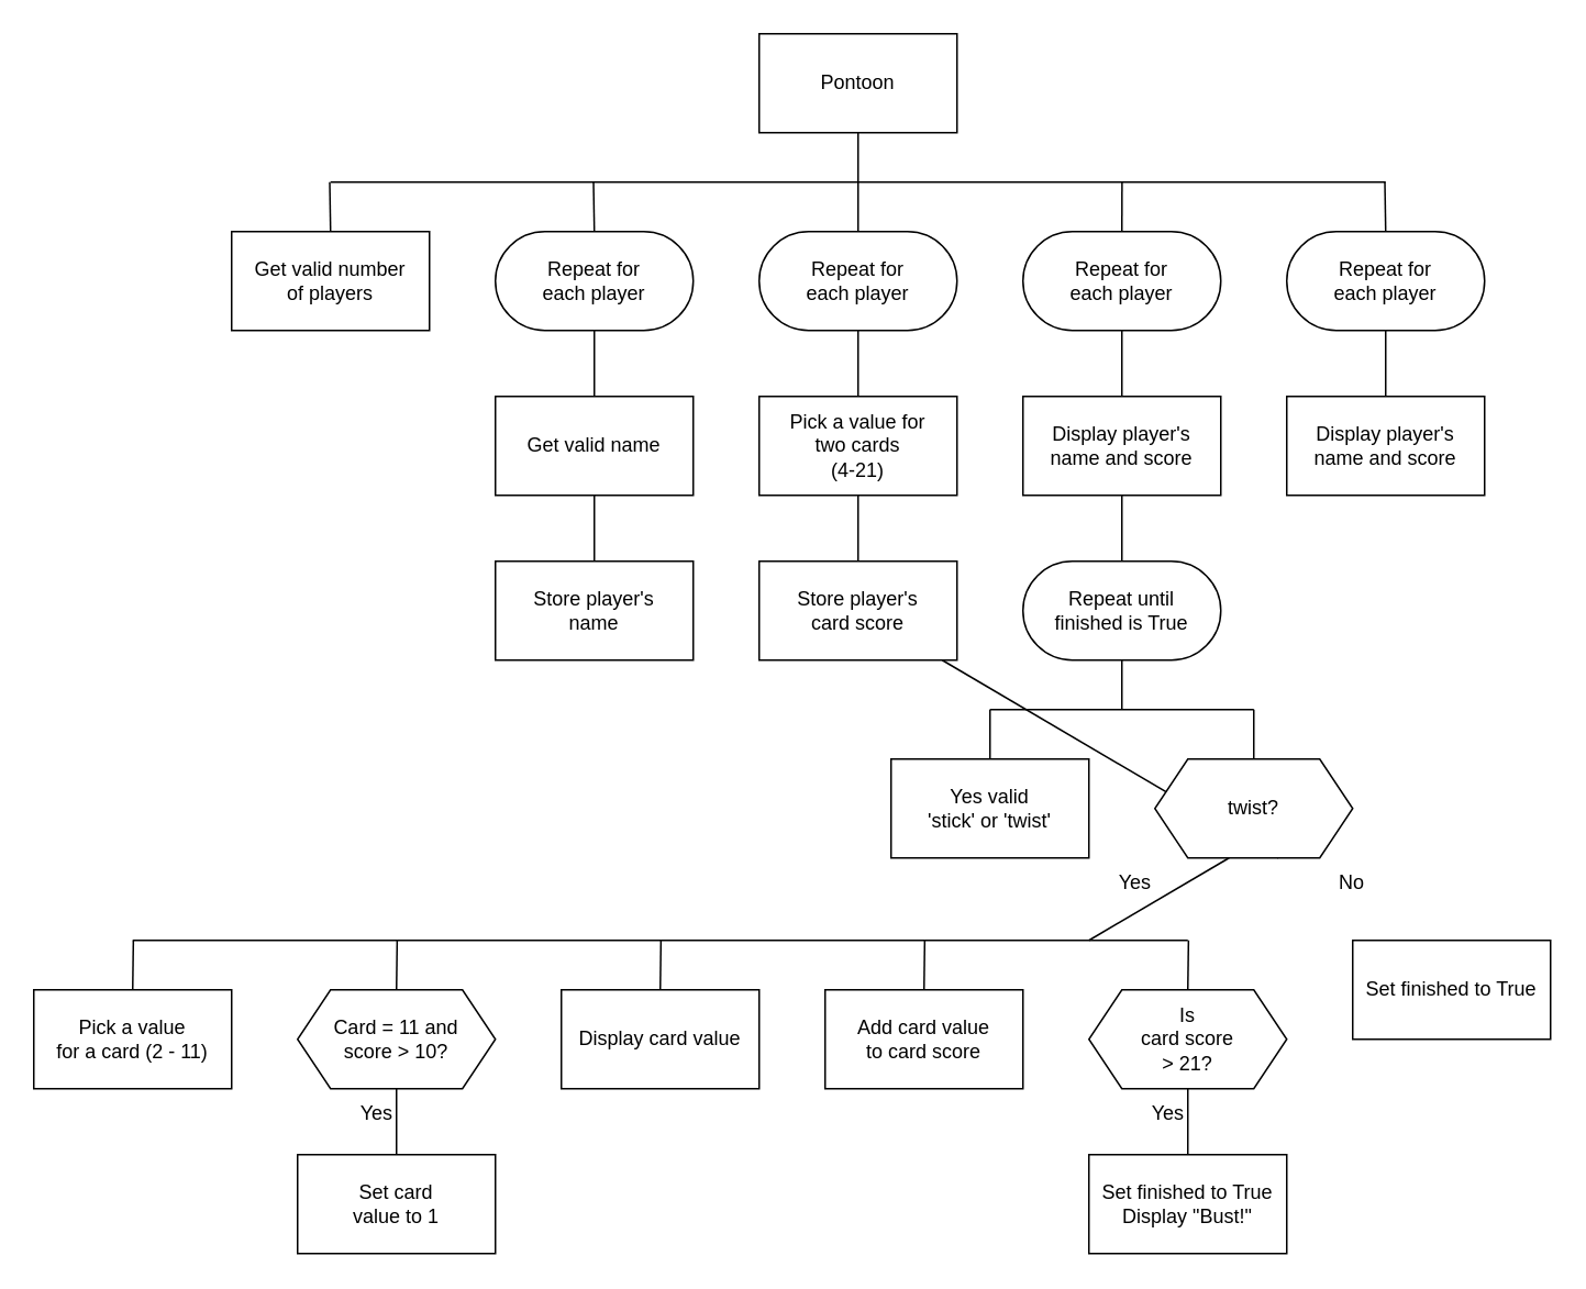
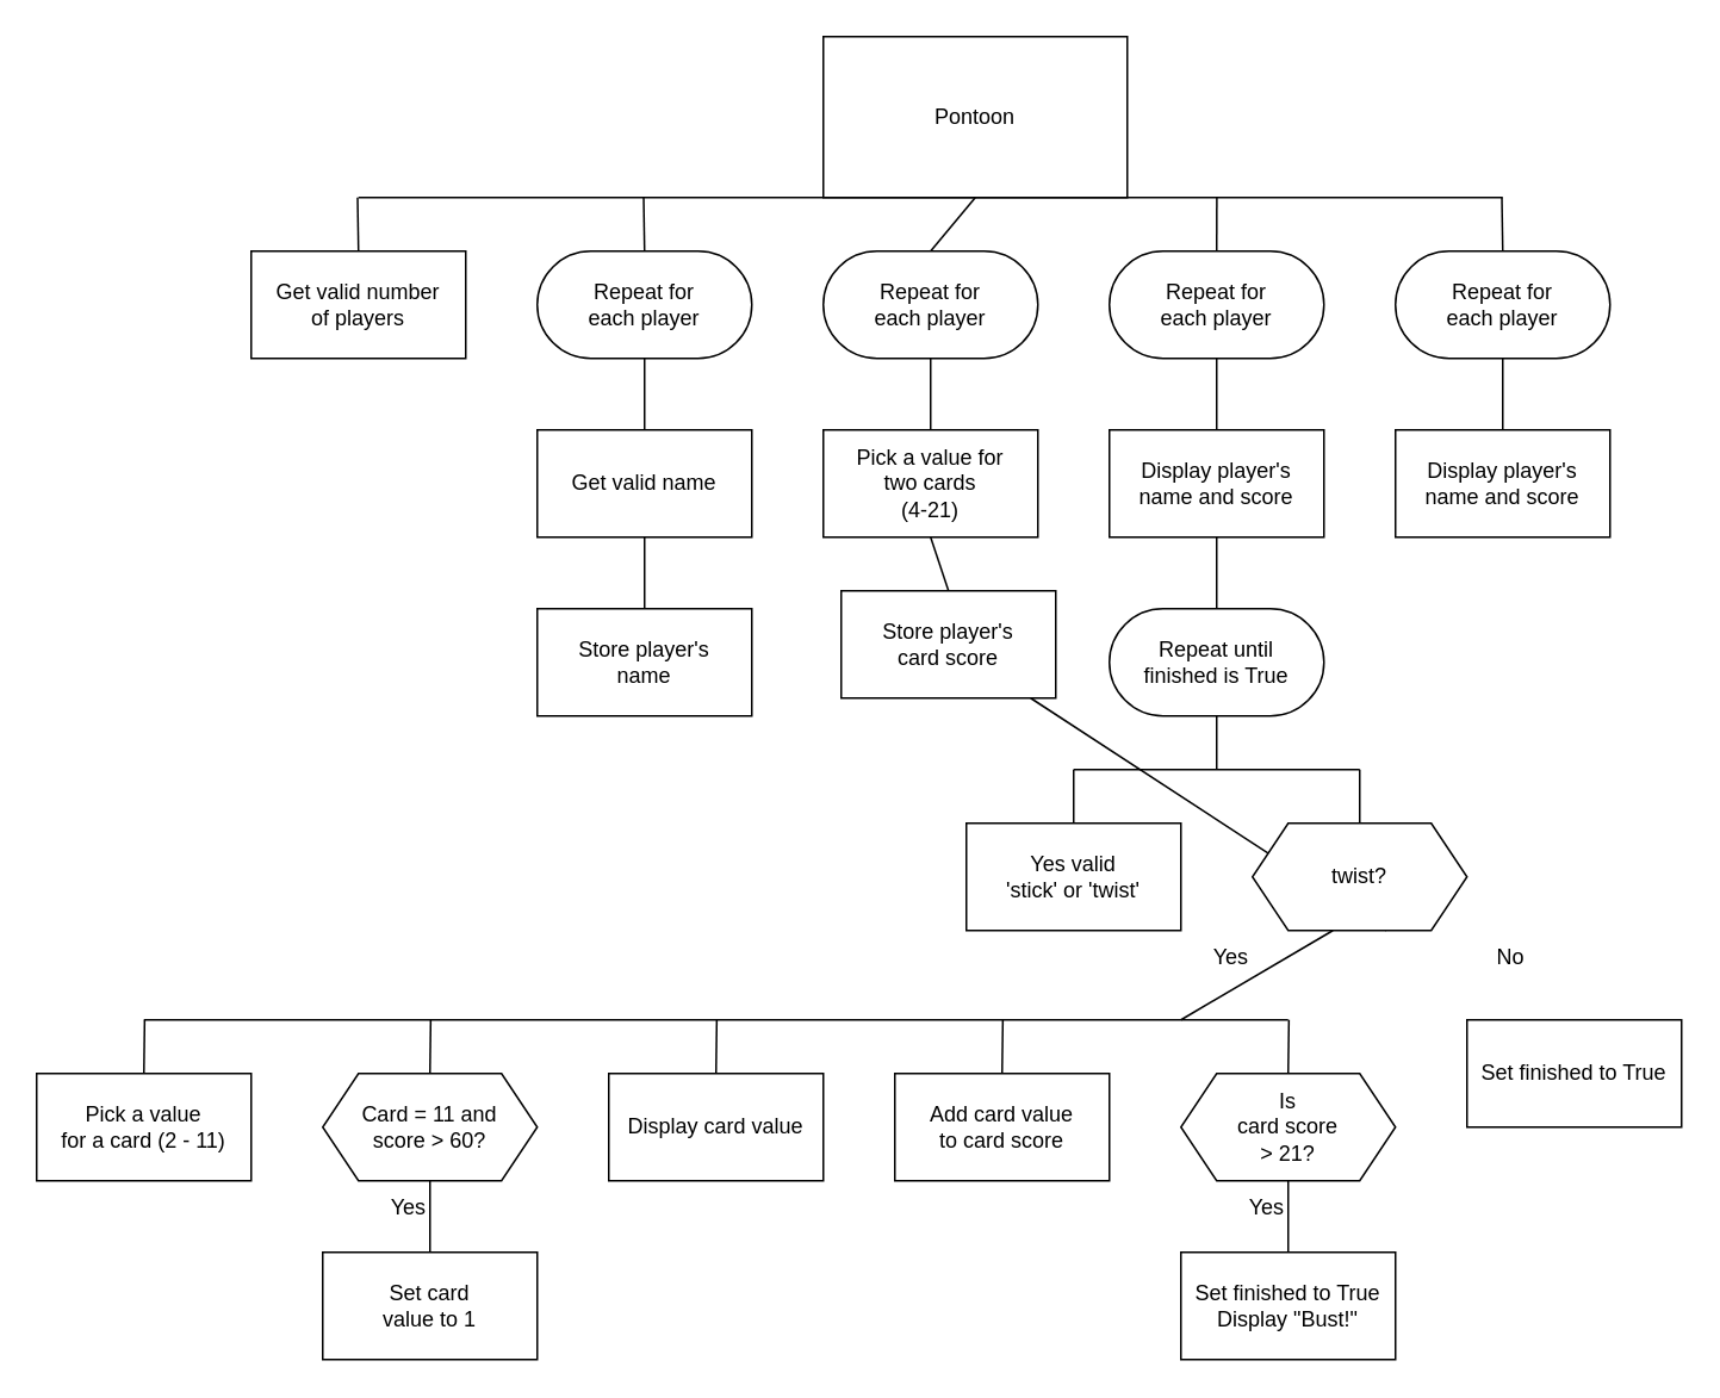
- <mxCell id="3" value="Pontoon" style="rounded=0;whiteSpace=wrap;html=1;" parent="1" vertex="1"><mxGeometry x="460" y="20" width="120" height="60" as="geometry" /></mxCell>
+ <mxCell id="3" value="Pontoon" style="rounded=0;whiteSpace=wrap;html=1;" parent="1" vertex="1"><mxGeometry x="460" y="20" width="170" height="90" as="geometry" /></mxCell>
- <mxCell id="16" value="Store player's&lt;br&gt;card score" style="rounded=0;whiteSpace=wrap;html=1;" parent="1" vertex="1"><mxGeometry x="460" y="340" width="120" height="60" as="geometry" /></mxCell>
+ <mxCell id="16" value="Store player's&lt;br&gt;card score" style="rounded=0;whiteSpace=wrap;html=1;" parent="1" vertex="1"><mxGeometry x="470" y="330" width="120" height="60" as="geometry" /></mxCell>
- <mxCell id="55" value="No" style="text;html=1;align=left;verticalAlign=middle;whiteSpace=wrap;rounded=0;" parent="1" vertex="1"><mxGeometry x="810" y="520" width="40" height="30" as="geometry" /></mxCell>
+ <mxCell id="55" value="No" style="text;html=1;align=left;verticalAlign=middle;whiteSpace=wrap;rounded=0;" parent="1" vertex="1"><mxGeometry x="835" y="520" width="40" height="30" as="geometry" /></mxCell>
- <mxCell id="36" value="Card = 11 and&lt;br&gt;score &amp;gt; 10?" style="shape=hexagon;perimeter=hexagonPerimeter2;whiteSpace=wrap;html=1;fixedSize=1;" parent="1" vertex="1"><mxGeometry x="180" y="600" width="120" height="60" as="geometry" /></mxCell>
+ <mxCell id="36" value="Card = 11 and&lt;br&gt;score &amp;gt; 60?" style="shape=hexagon;perimeter=hexagonPerimeter2;whiteSpace=wrap;html=1;fixedSize=1;" parent="1" vertex="1"><mxGeometry x="180" y="600" width="120" height="60" as="geometry" /></mxCell>
